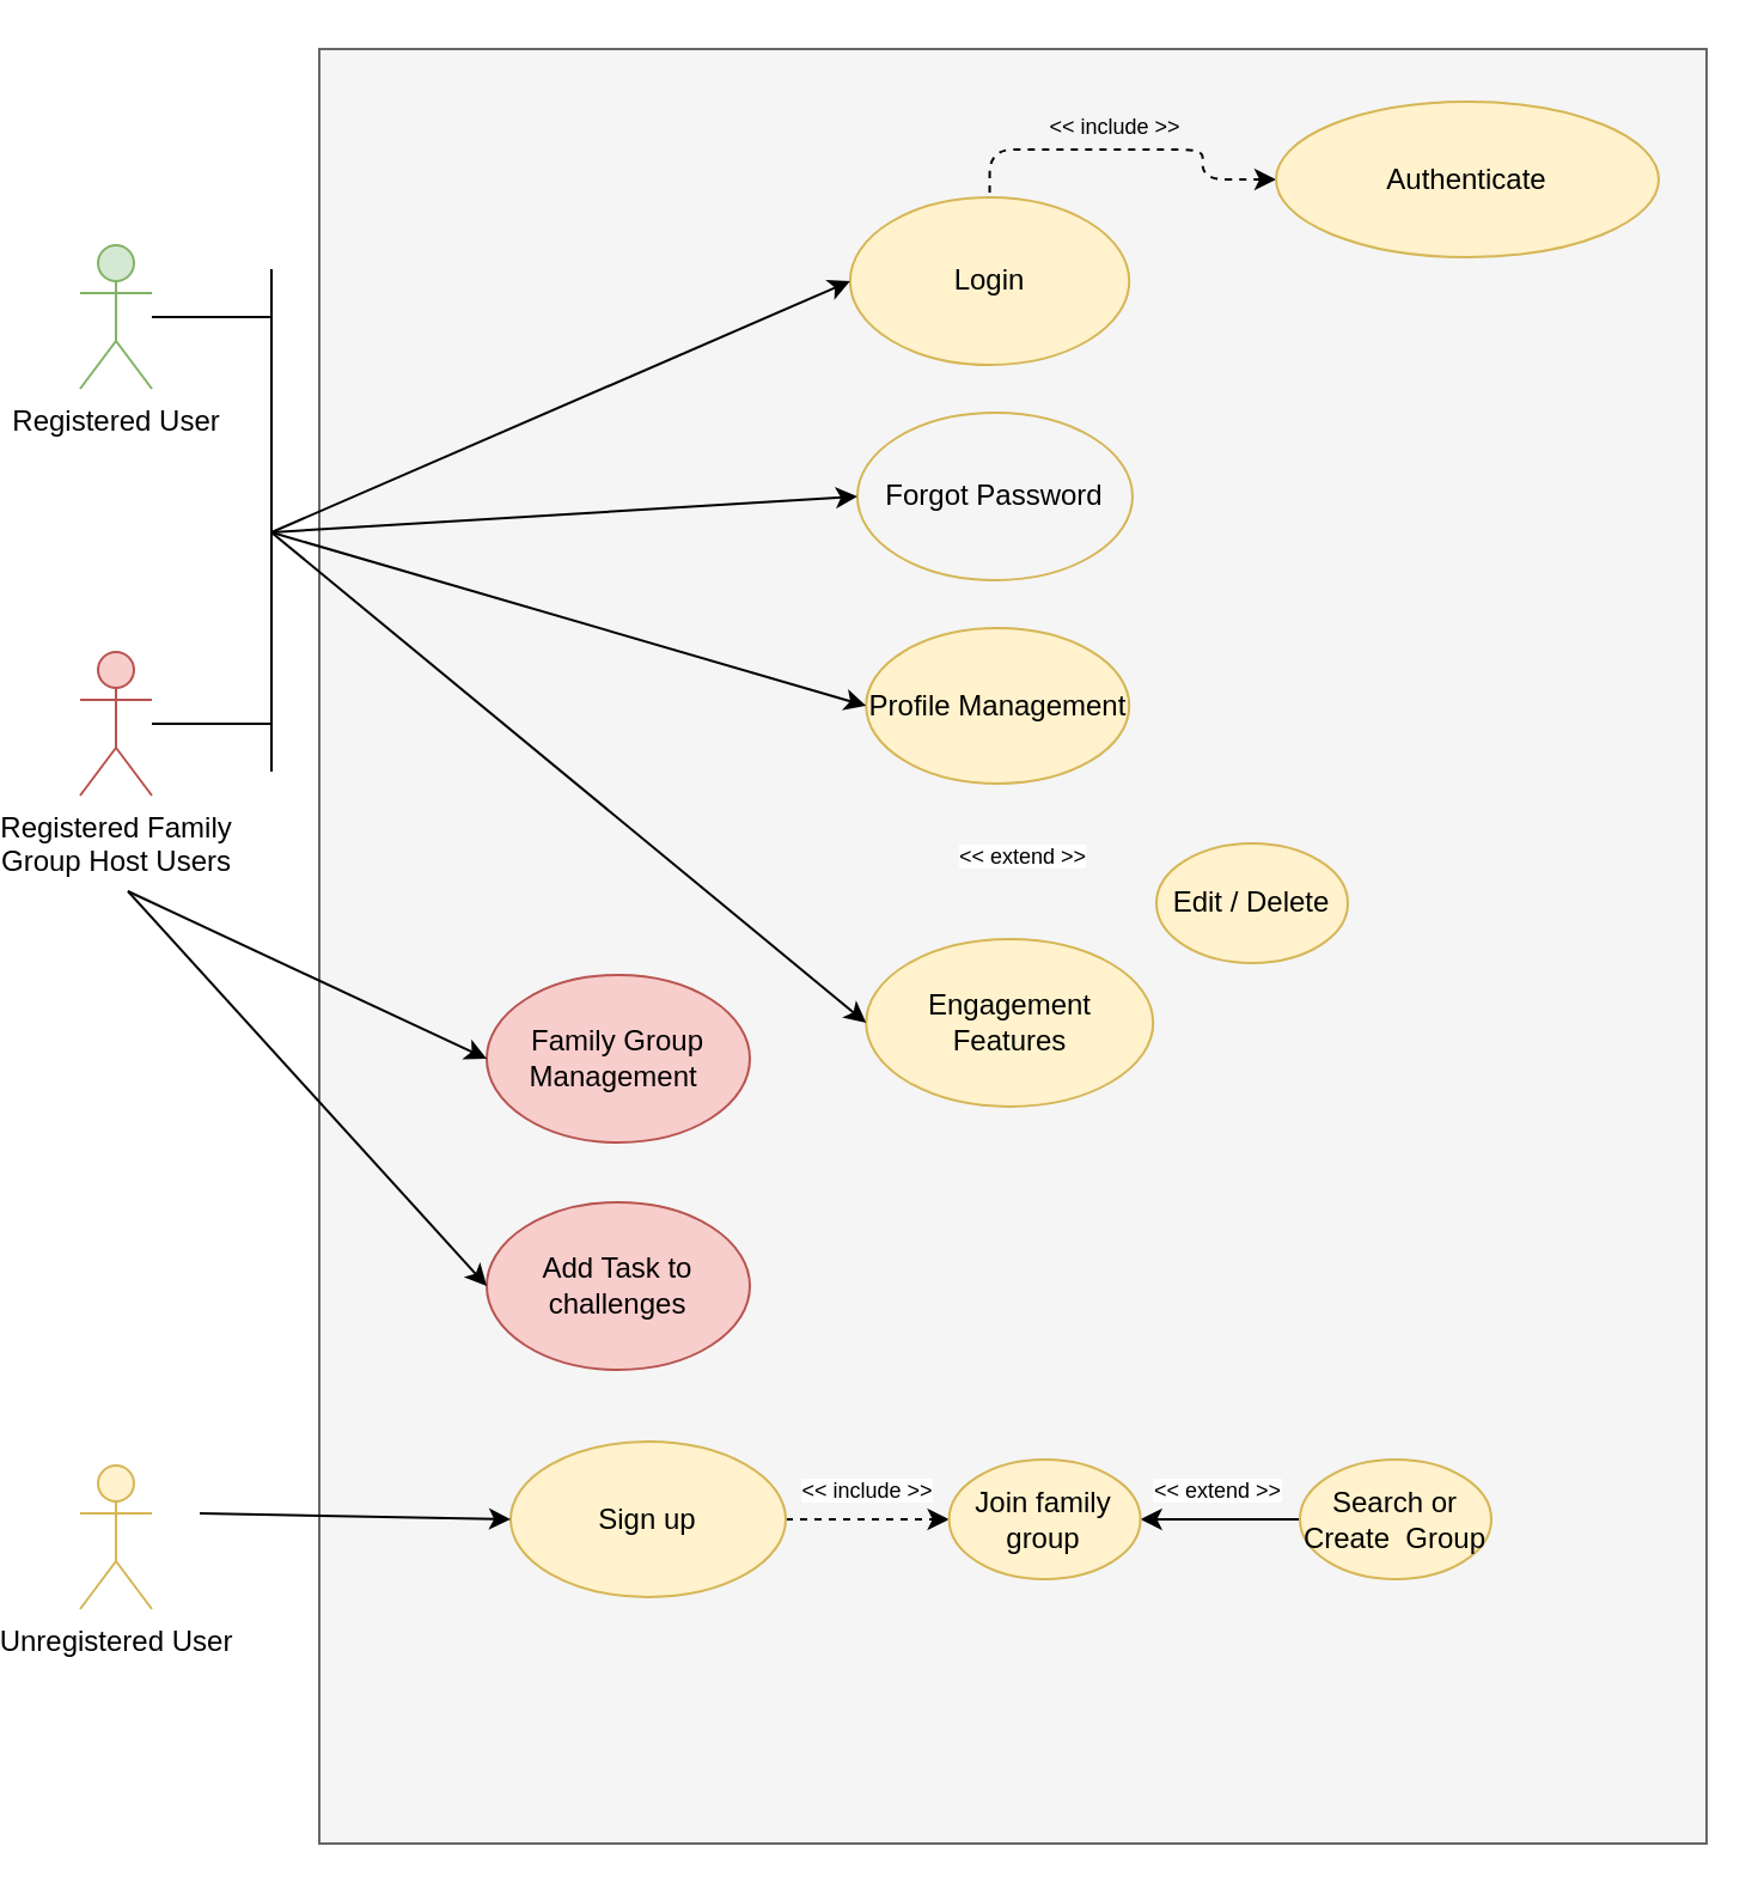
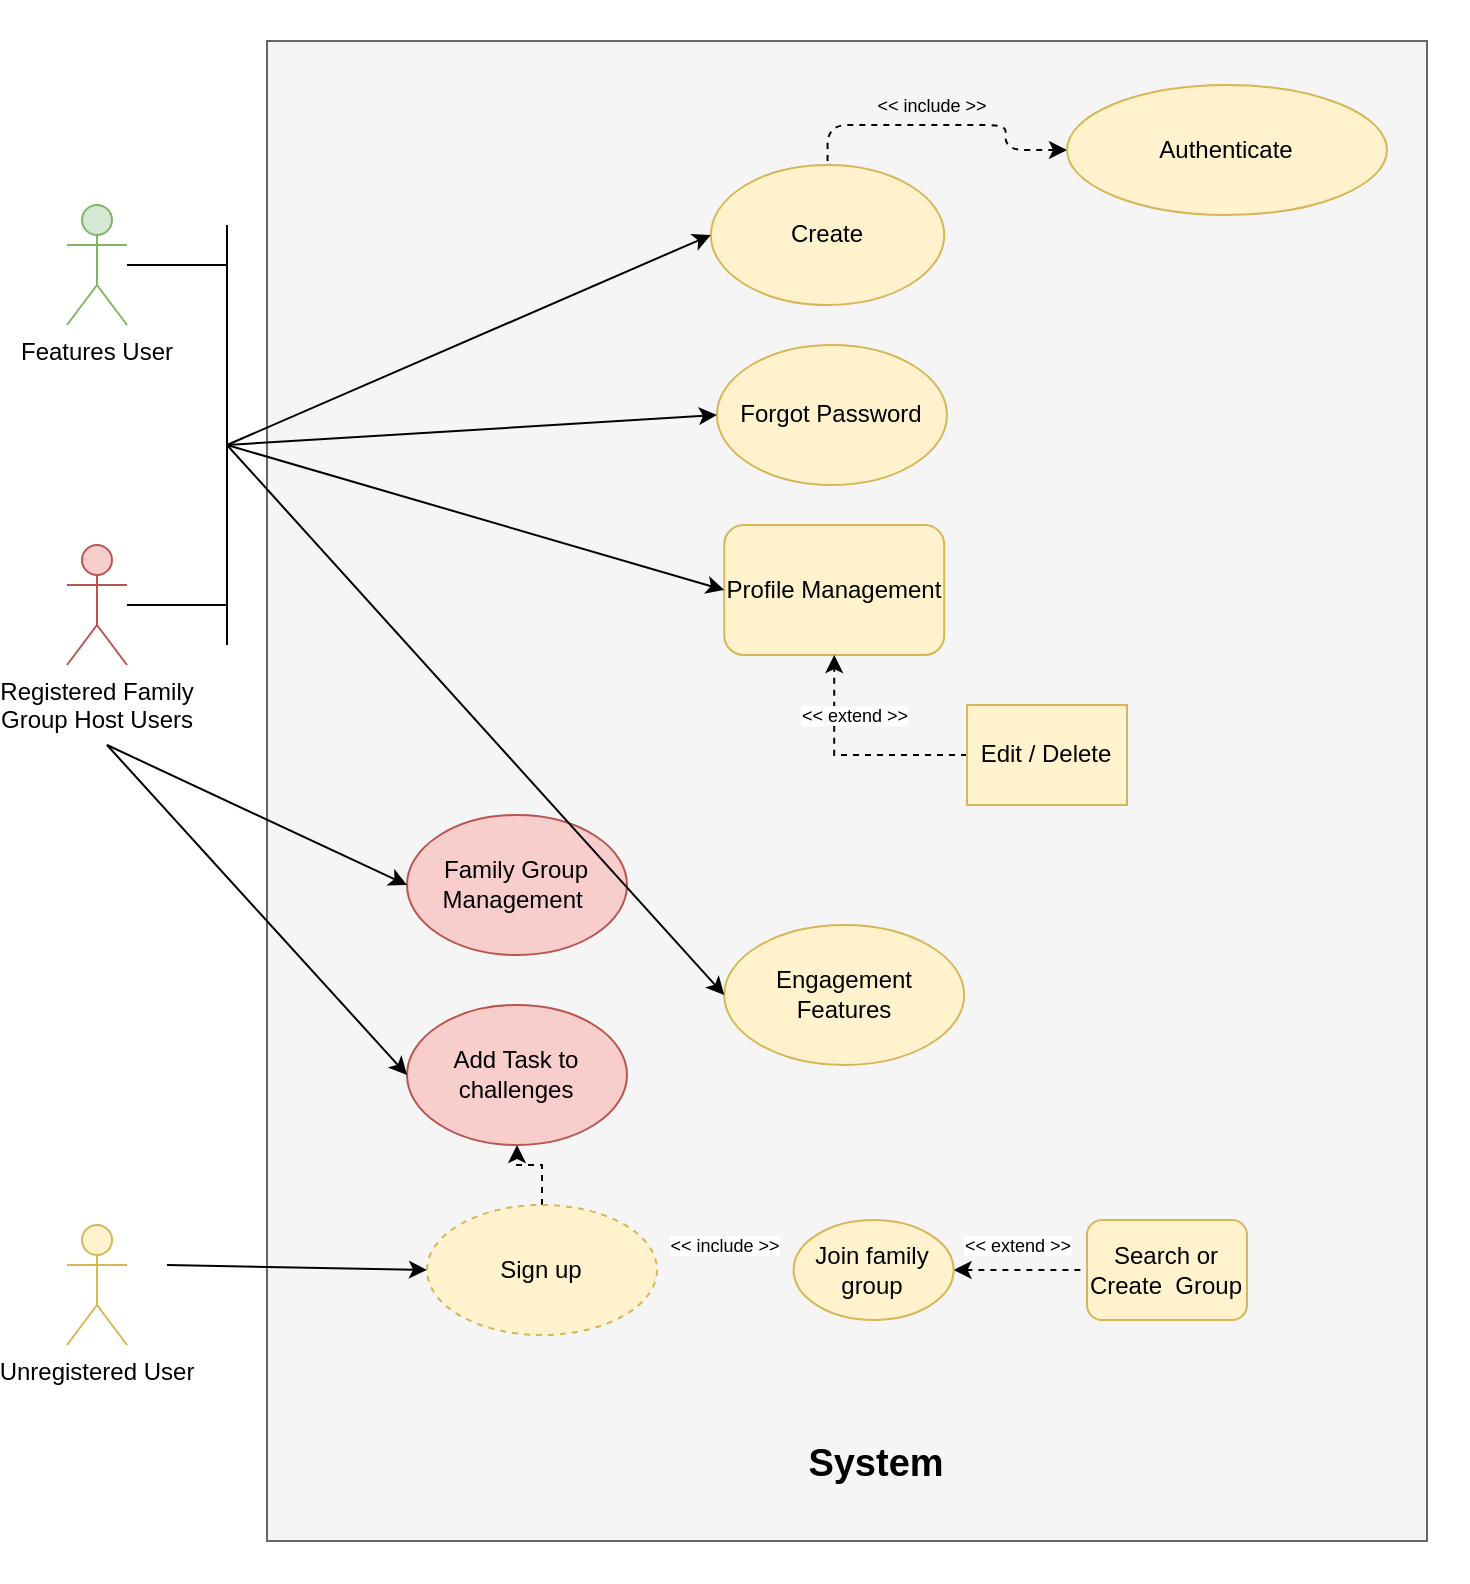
- <mxCell id="13" value="Login" style="ellipse;whiteSpace=wrap;html=1;fillColor=#fff2cc;strokeColor=#d6b656;" parent="1" vertex="1"><mxGeometry x="341.93" y="82" width="116.69" height="70" as="geometry" /></mxCell>
+ <mxCell id="13" value="Create" style="ellipse;whiteSpace=wrap;html=1;fillColor=#fff2cc;strokeColor=#d6b656;" parent="1" vertex="1"><mxGeometry x="341.93" y="82" width="116.69" height="70" as="geometry" /></mxCell>
- <mxCell id="3" value="Registered User" style="shape=umlActor;verticalLabelPosition=bottom;verticalAlign=top;html=1;outlineConnect=0;fillColor=#d5e8d4;strokeColor=#82b366;" parent="1" vertex="1"><mxGeometry x="20" y="102" width="30" height="60" as="geometry" /></mxCell>
+ <mxCell id="3" value="Features User" style="shape=umlActor;verticalLabelPosition=bottom;verticalAlign=top;html=1;outlineConnect=0;fillColor=#d5e8d4;strokeColor=#82b366;" parent="1" vertex="1"><mxGeometry x="20" y="102" width="30" height="60" as="geometry" /></mxCell>
- <mxCell id="16" value="Forgot Password" style="ellipse;whiteSpace=wrap;html=1;fillColor=#f5f5f5;strokeColor=#d6b656;" parent="1" vertex="1"><mxGeometry x="344.96" y="172" width="115.04" height="70" as="geometry" /></mxCell>
+ <mxCell id="16" value="Forgot Password" style="ellipse;whiteSpace=wrap;html=1;fillColor=#fff2cc;strokeColor=#d6b656;" parent="1" vertex="1"><mxGeometry x="344.96" y="172" width="115.04" height="70" as="geometry" /></mxCell>
- <mxCell id="11" value="Profile Management" style="ellipse;whiteSpace=wrap;html=1;fillColor=#fff2cc;strokeColor=#d6b656;" parent="1" vertex="1"><mxGeometry x="348.62" y="262" width="110" height="65" as="geometry" /></mxCell>
+ <mxCell id="11" value="Profile Management" style="whiteSpace=wrap;html=1;fillColor=#fff2cc;strokeColor=#d6b656;rounded=1;" parent="1" vertex="1"><mxGeometry x="348.62" y="262" width="110" height="65" as="geometry" /></mxCell>
+ <mxCell id="26" style="edgeStyle=orthogonalEdgeStyle;rounded=0;orthogonalLoop=1;jettySize=auto;html=1;exitX=0;exitY=0.5;exitDx=0;exitDy=0;entryX=0.5;entryY=1;entryDx=0;entryDy=0;startArrow=none;startFill=0;endArrow=classic;endFill=1;dashed=1;" parent="1" source="27" target="11" edge="1"><mxGeometry relative="1" as="geometry" /></mxCell>
- <mxCell id="27" value="Edit / Delete" style="ellipse;whiteSpace=wrap;html=1;fillColor=#fff2cc;strokeColor=#d6b656;" parent="1" vertex="1"><mxGeometry x="470" y="352" width="80" height="50" as="geometry" /></mxCell>
+ <mxCell id="27" value="Edit / Delete" style="whiteSpace=wrap;html=1;fillColor=#fff2cc;strokeColor=#d6b656;rounded=0;" parent="1" vertex="1"><mxGeometry x="470" y="352" width="80" height="50" as="geometry" /></mxCell>
- <mxCell id="18" value="Engagement Features" style="ellipse;whiteSpace=wrap;html=1;fillColor=#fff2cc;strokeColor=#d6b656;" parent="1" vertex="1"><mxGeometry x="348.62" y="392" width="120" height="70" as="geometry" /></mxCell>
+ <mxCell id="18" value="Engagement Features" style="ellipse;whiteSpace=wrap;html=1;fillColor=#fff2cc;strokeColor=#d6b656;" parent="1" vertex="1"><mxGeometry x="348.62" y="462" width="120" height="70" as="geometry" /></mxCell>
- <mxCell id="10" value="Sign up" style="ellipse;whiteSpace=wrap;html=1;fillColor=#fff2cc;strokeColor=#d6b656;" parent="1" vertex="1"><mxGeometry x="200" y="602" width="115" height="65" as="geometry" /></mxCell>
+ <mxCell id="10" value="Sign up" style="ellipse;whiteSpace=wrap;html=1;fillColor=#fff2cc;strokeColor=#d6b656;dashed=1;" parent="1" vertex="1"><mxGeometry x="200" y="602" width="115" height="65" as="geometry" /></mxCell>
- <mxCell id="9" style="edgeStyle=orthogonalEdgeStyle;rounded=0;orthogonalLoop=1;jettySize=auto;html=1;dashed=1;" edge="1" parent="1" source="10" target="15"><mxGeometry relative="1" as="geometry" /></mxCell>
+ <mxCell id="9" style="edgeStyle=orthogonalEdgeStyle;rounded=0;orthogonalLoop=1;jettySize=auto;html=1;dashed=1;" edge="1" parent="1" source="10" target="19"><mxGeometry relative="1" as="geometry" /></mxCell>
- <mxCell id="14" style="edgeStyle=orthogonalEdgeStyle;rounded=0;orthogonalLoop=1;jettySize=auto;html=1;exitX=1;exitY=0.5;exitDx=0;exitDy=0;entryX=0;entryY=0.5;entryDx=0;entryDy=0;dashed=0;endArrow=none;endFill=0;startArrow=classic;startFill=1;" edge="1" parent="1" source="15" target="17"><mxGeometry relative="1" as="geometry" /></mxCell>
+ <mxCell id="14" style="edgeStyle=orthogonalEdgeStyle;rounded=0;orthogonalLoop=1;jettySize=auto;html=1;exitX=1;exitY=0.5;exitDx=0;exitDy=0;entryX=0;entryY=0.5;entryDx=0;entryDy=0;dashed=1;endArrow=none;endFill=0;startArrow=classic;startFill=1;" edge="1" parent="1" source="15" target="17"><mxGeometry relative="1" as="geometry" /></mxCell>
- <mxCell id="17" value="Search or Create&amp;nbsp; Group" style="ellipse;whiteSpace=wrap;html=1;fillColor=#fff2cc;strokeColor=#d6b656;" parent="1" vertex="1"><mxGeometry x="530" y="609.5" width="80" height="50" as="geometry" /></mxCell>
+ <mxCell id="17" value="Search or Create&amp;nbsp; Group" style="whiteSpace=wrap;html=1;fillColor=#fff2cc;strokeColor=#d6b656;rounded=1;" parent="1" vertex="1"><mxGeometry x="530" y="609.5" width="80" height="50" as="geometry" /></mxCell>
+ <mxCell id="21" value="&lt;b&gt;&lt;font style=&quot;font-size: 19px;&quot;&gt;System&lt;/font&gt;&lt;/b&gt;" style="text;html=1;strokeColor=none;fillColor=none;align=center;verticalAlign=middle;whiteSpace=wrap;rounded=0;" parent="1" vertex="1"><mxGeometry x="370" y="702" width="110" height="60" as="geometry" /></mxCell>
